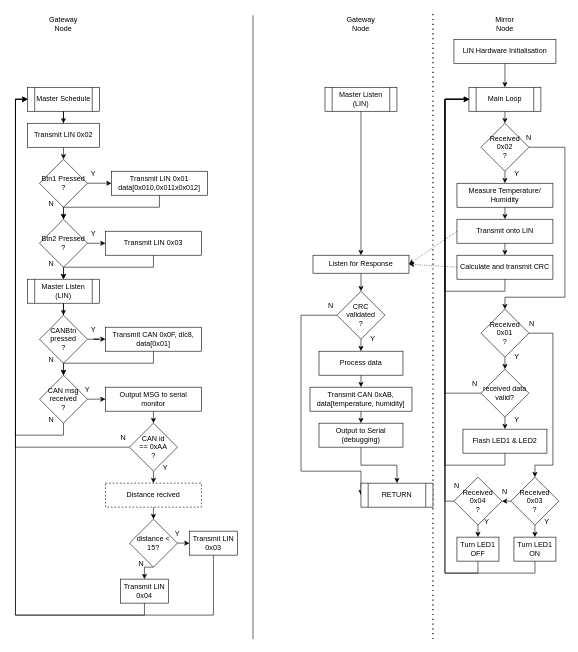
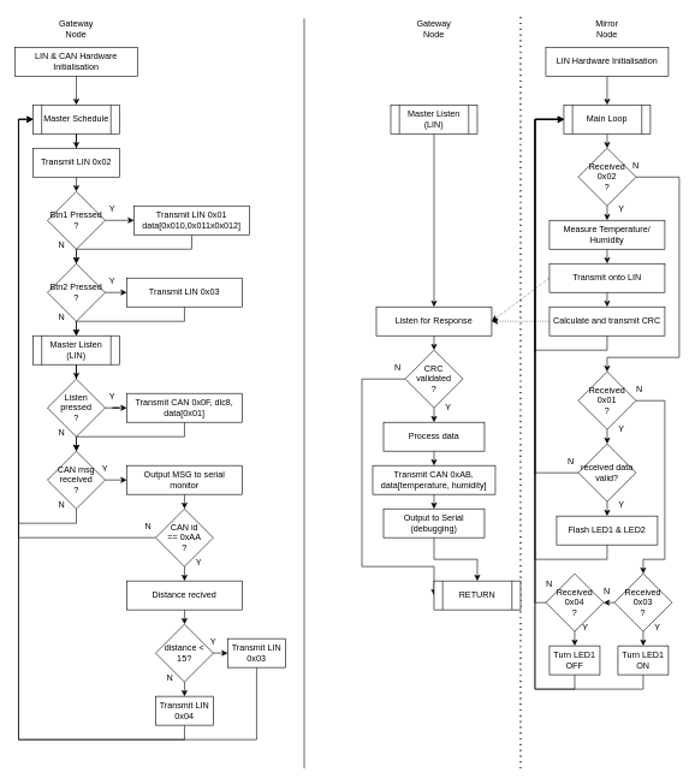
+ <mxCell id="3" value="LIN &amp;amp; CAN Hardware Initialisation" style="rounded=0;whiteSpace=wrap;html=1;" vertex="1" parent="1"><mxGeometry x="20" y="65" width="170" height="40" as="geometry" /></mxCell>
+ <mxCell id="2" style="edgeStyle=orthogonalEdgeStyle;rounded=0;orthogonalLoop=1;jettySize=auto;html=1;exitX=0.5;exitY=1;exitDx=0;exitDy=0;entryX=0.5;entryY=0;entryDx=0;entryDy=0;" edge="1" parent="1" source="3" target="6"><mxGeometry relative="1" as="geometry" /></mxCell>
- <mxCell id="67" value="Listen for Response" style="rounded=0;whiteSpace=wrap;html=1;" vertex="1" parent="1"><mxGeometry x="521" y="425" width="160" height="30" as="geometry" /></mxCell>
+ <mxCell id="67" value="Listen for Response" style="rounded=0;whiteSpace=wrap;html=1;" vertex="1" parent="1"><mxGeometry x="521" y="425" width="160" height="40" as="geometry" /></mxCell>
- <mxCell id="27" value="CANBtn&lt;div&gt;pressed&lt;/div&gt;&lt;div&gt;?&lt;/div&gt;" style="rhombus;whiteSpace=wrap;html=1;" vertex="1" parent="1"><mxGeometry x="65" y="525" width="80" height="80" as="geometry" /></mxCell>
+ <mxCell id="27" value="Listen&lt;div&gt;pressed&lt;/div&gt;&lt;div&gt;?&lt;/div&gt;" style="rhombus;whiteSpace=wrap;html=1;" vertex="1" parent="1"><mxGeometry x="65" y="525" width="80" height="80" as="geometry" /></mxCell>
- <mxCell id="40" value="Distance recived" style="rounded=0;whiteSpace=wrap;html=1;dashed=1;" vertex="1" parent="1"><mxGeometry x="175" y="805" width="160" height="40" as="geometry" /></mxCell>
+ <mxCell id="40" value="Distance recived" style="rounded=0;whiteSpace=wrap;html=1;" vertex="1" parent="1"><mxGeometry x="175" y="805" width="160" height="40" as="geometry" /></mxCell>
- <mxCell id="45" value="Transmit LIN&lt;div&gt;0x04&lt;/div&gt;" style="rounded=0;whiteSpace=wrap;html=1;" vertex="1" parent="1"><mxGeometry x="200" y="965" width="80" height="40" as="geometry" /></mxCell>
+ <mxCell id="45" value="Transmit LIN&lt;div&gt;0x04&lt;/div&gt;" style="rounded=0;whiteSpace=wrap;html=1;" vertex="1" parent="1"><mxGeometry x="215" y="965" width="80" height="40" as="geometry" /></mxCell>
